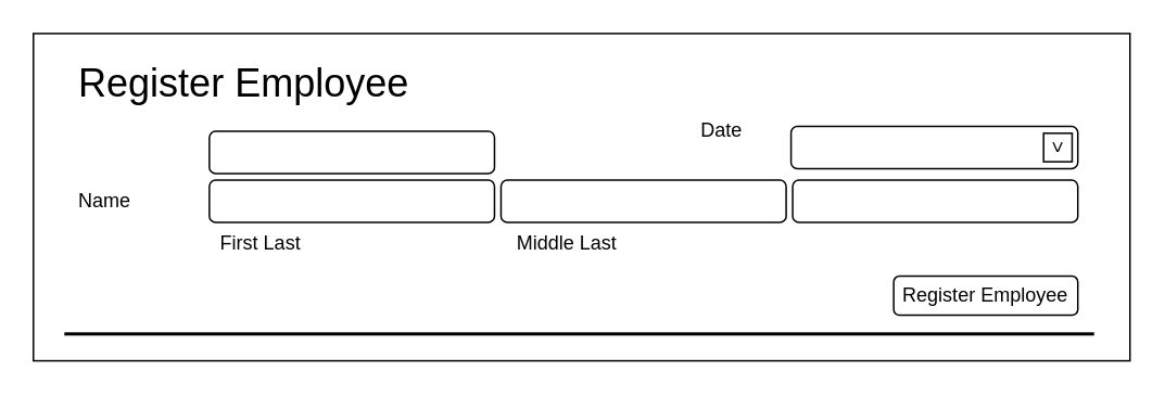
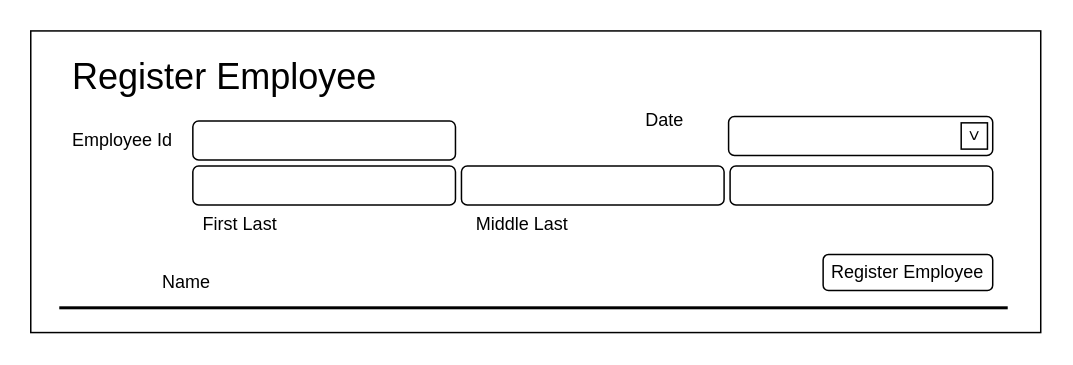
+ <mxCell id="4" value="Employee Id" style="text;html=1;strokeColor=none;fillColor=none;align=left;verticalAlign=middle;whiteSpace=wrap;rounded=0;" parent="1" vertex="1"><mxGeometry x="46" y="83" width="77" height="20" as="geometry" /></mxCell>
- <mxCell id="5" value="Name" style="text;html=1;strokeColor=none;fillColor=none;align=left;verticalAlign=middle;whiteSpace=wrap;rounded=0;" parent="1" vertex="1"><mxGeometry x="46" y="113" width="74" height="20" as="geometry" /></mxCell>
+ <mxCell id="5" value="Name" style="text;html=1;strokeColor=none;fillColor=none;align=left;verticalAlign=middle;whiteSpace=wrap;rounded=0;" parent="1" vertex="1"><mxGeometry x="106" y="178" width="74" height="20" as="geometry" /></mxCell>
